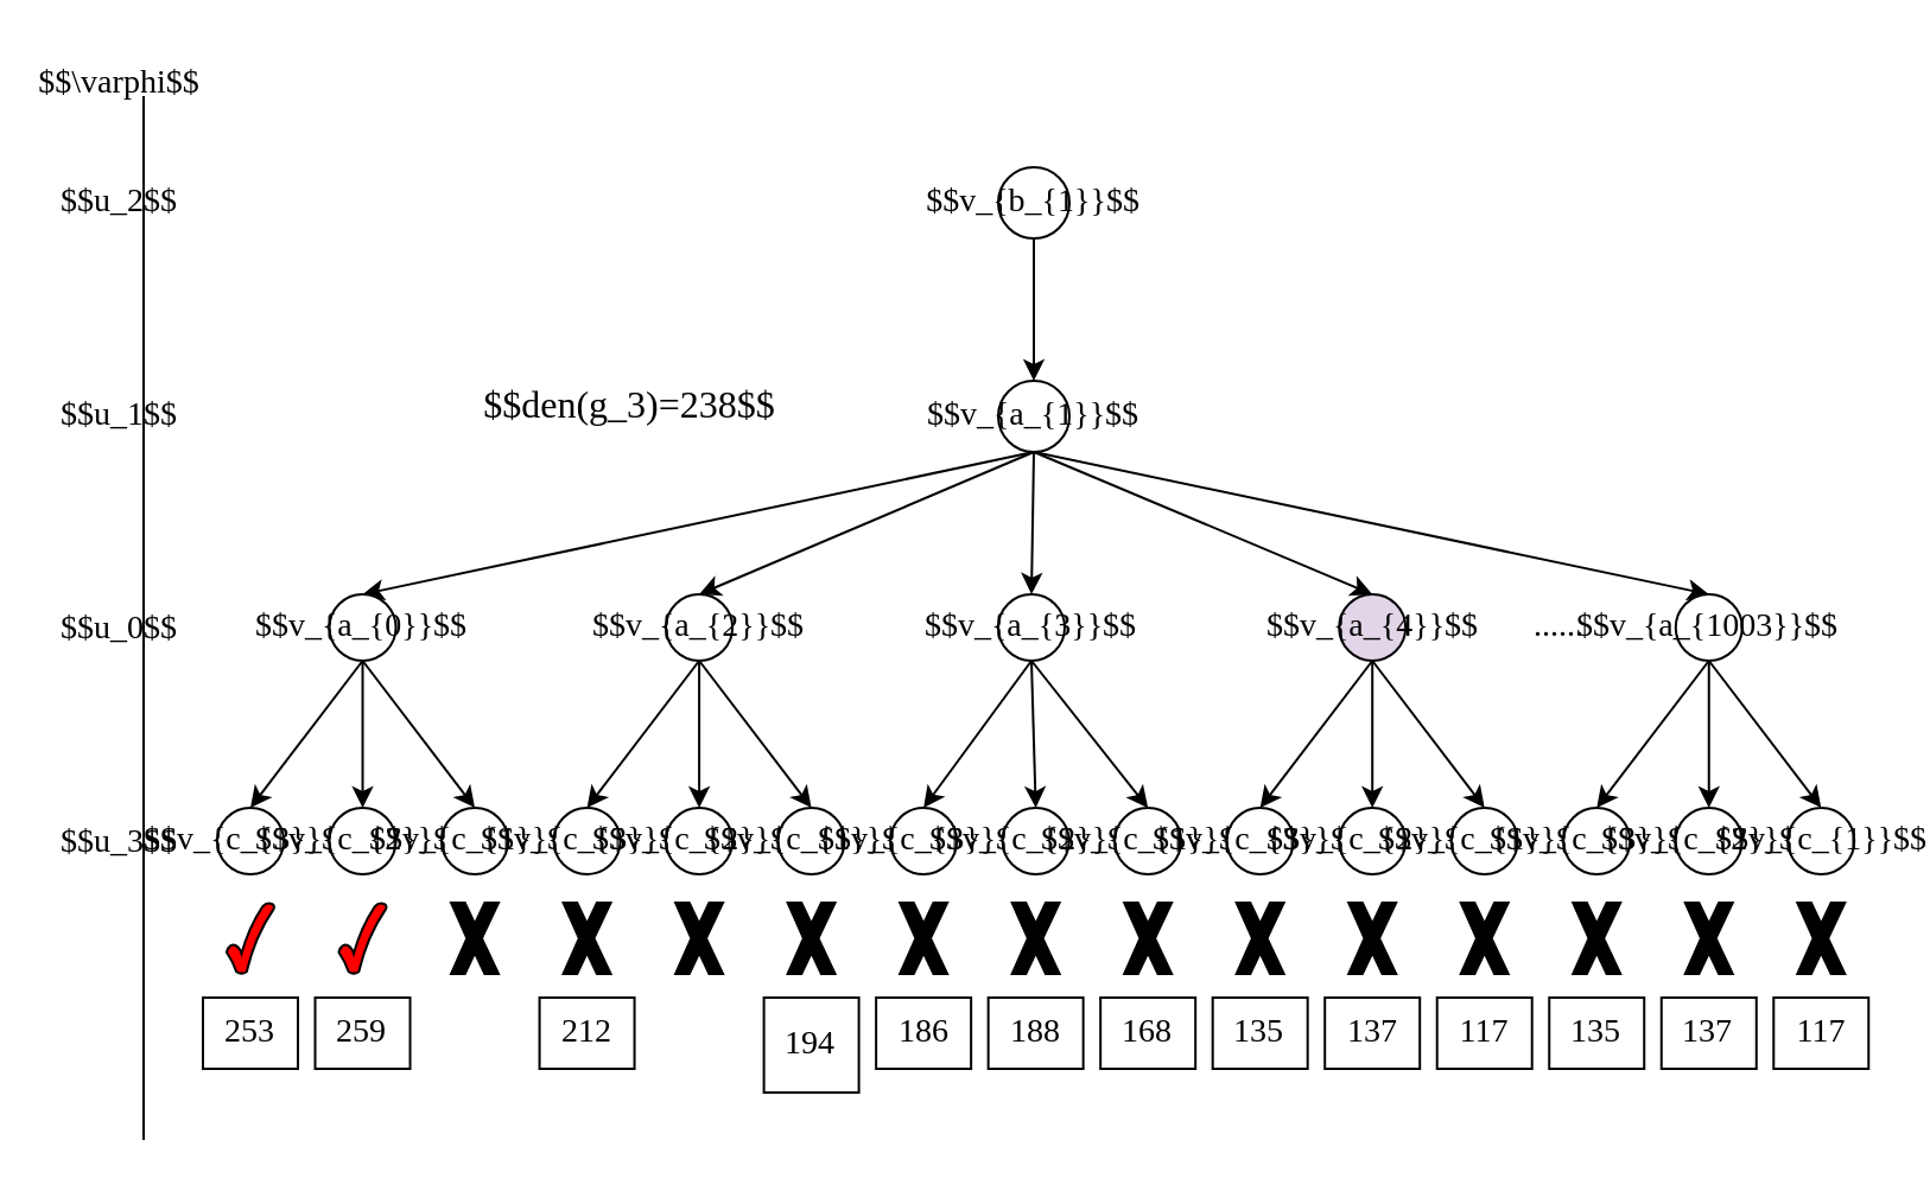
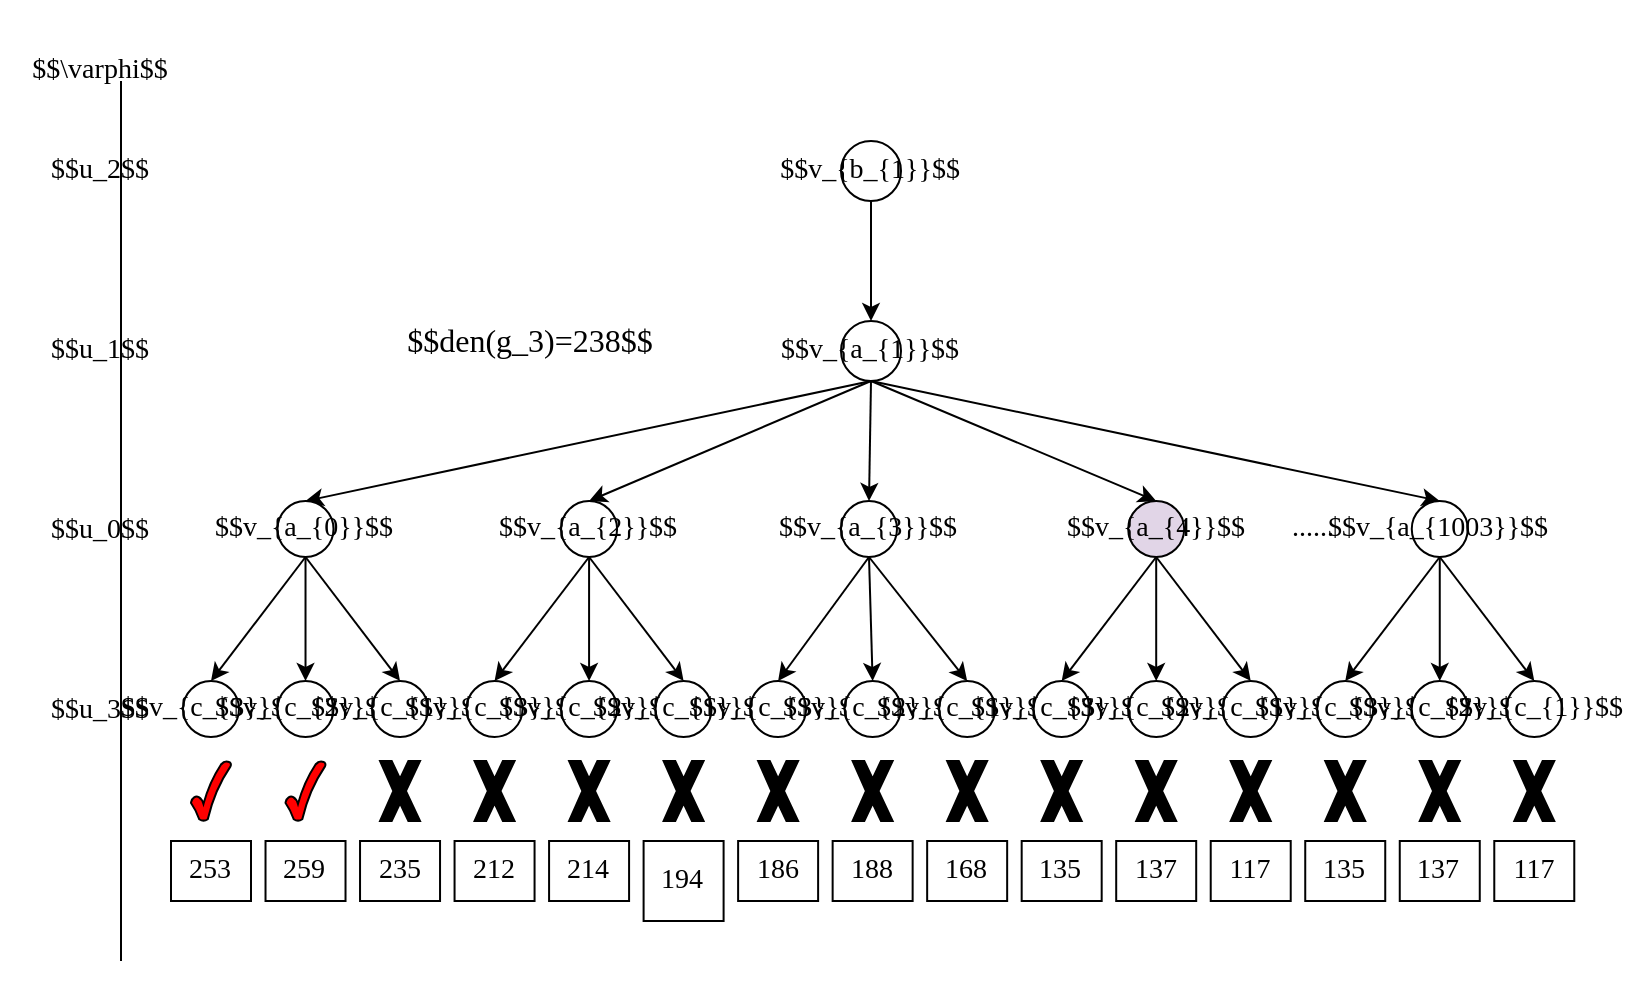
+ <mxCell id="20" value="235" style="rounded=0;whiteSpace=wrap;html=1;fontSize=14;fontFamily=Times New Roman;" parent="1" vertex="1"><mxGeometry x="179.52" y="420" width="40" height="30" as="geometry" /></mxCell>
+ <mxCell id="71" value="214" style="rounded=0;whiteSpace=wrap;html=1;fontSize=14;fontFamily=Times New Roman;" parent="1" vertex="1"><mxGeometry x="274.04" y="420" width="40" height="30" as="geometry" /></mxCell>
